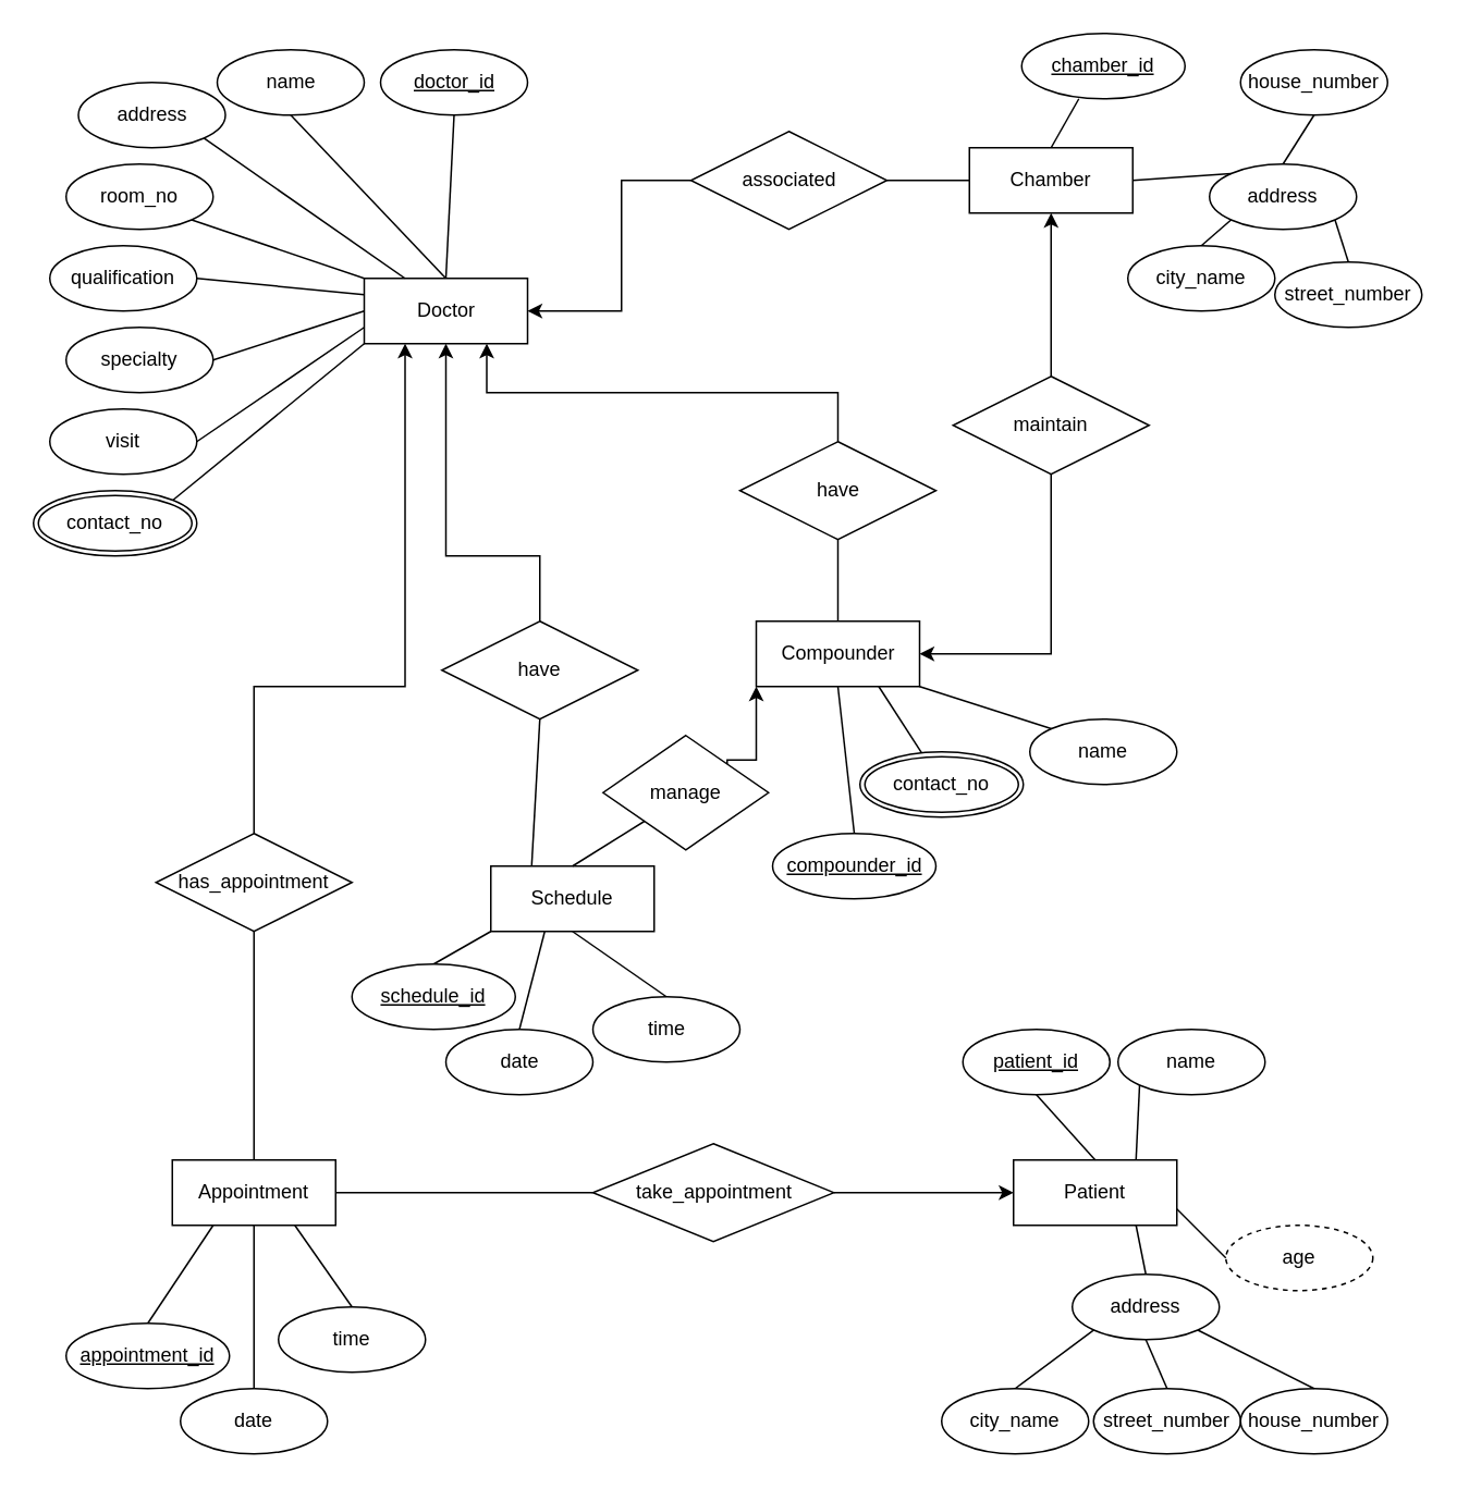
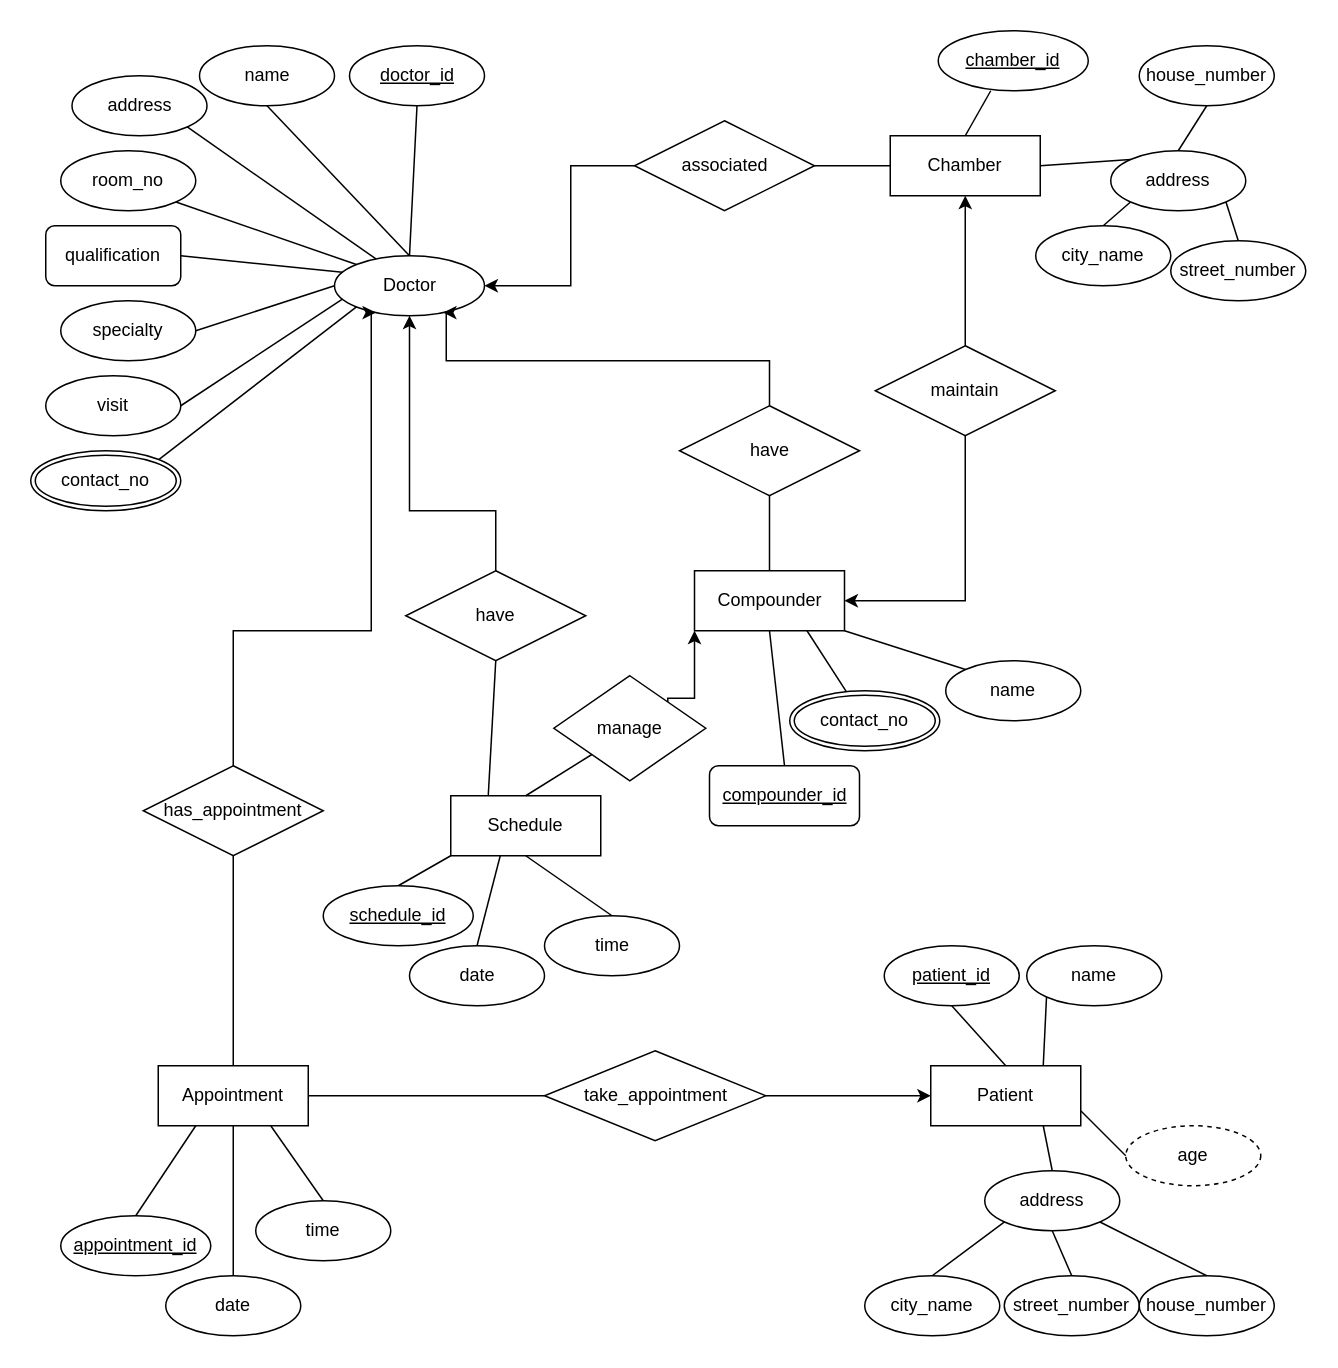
- <mxCell id="8" value="qualification" style="ellipse;whiteSpace=wrap;html=1;" parent="1" vertex="1"><mxGeometry x="30" y="150" width="90" height="40" as="geometry" /></mxCell>
+ <mxCell id="8" value="qualification" style="whiteSpace=wrap;html=1;rounded=1;" parent="1" vertex="1"><mxGeometry x="30" y="150" width="90" height="40" as="geometry" /></mxCell>
- <mxCell id="2" value="Doctor" style="rounded=0;whiteSpace=wrap;html=1;" parent="1" vertex="1"><mxGeometry x="222.5" y="170" width="100" height="40" as="geometry" /></mxCell>
+ <mxCell id="2" value="Doctor" style="ellipse;whiteSpace=wrap;html=1;" parent="1" vertex="1"><mxGeometry x="222.5" y="170" width="100" height="40" as="geometry" /></mxCell>
- <mxCell id="34" value="compounder_id" style="ellipse;whiteSpace=wrap;html=1;align=center;fontStyle=4;" parent="1" vertex="1"><mxGeometry x="472.5" y="510" width="100" height="40" as="geometry" /></mxCell>
+ <mxCell id="34" value="compounder_id" style="whiteSpace=wrap;html=1;align=center;fontStyle=4;rounded=1;" parent="1" vertex="1"><mxGeometry x="472.5" y="510" width="100" height="40" as="geometry" /></mxCell>
